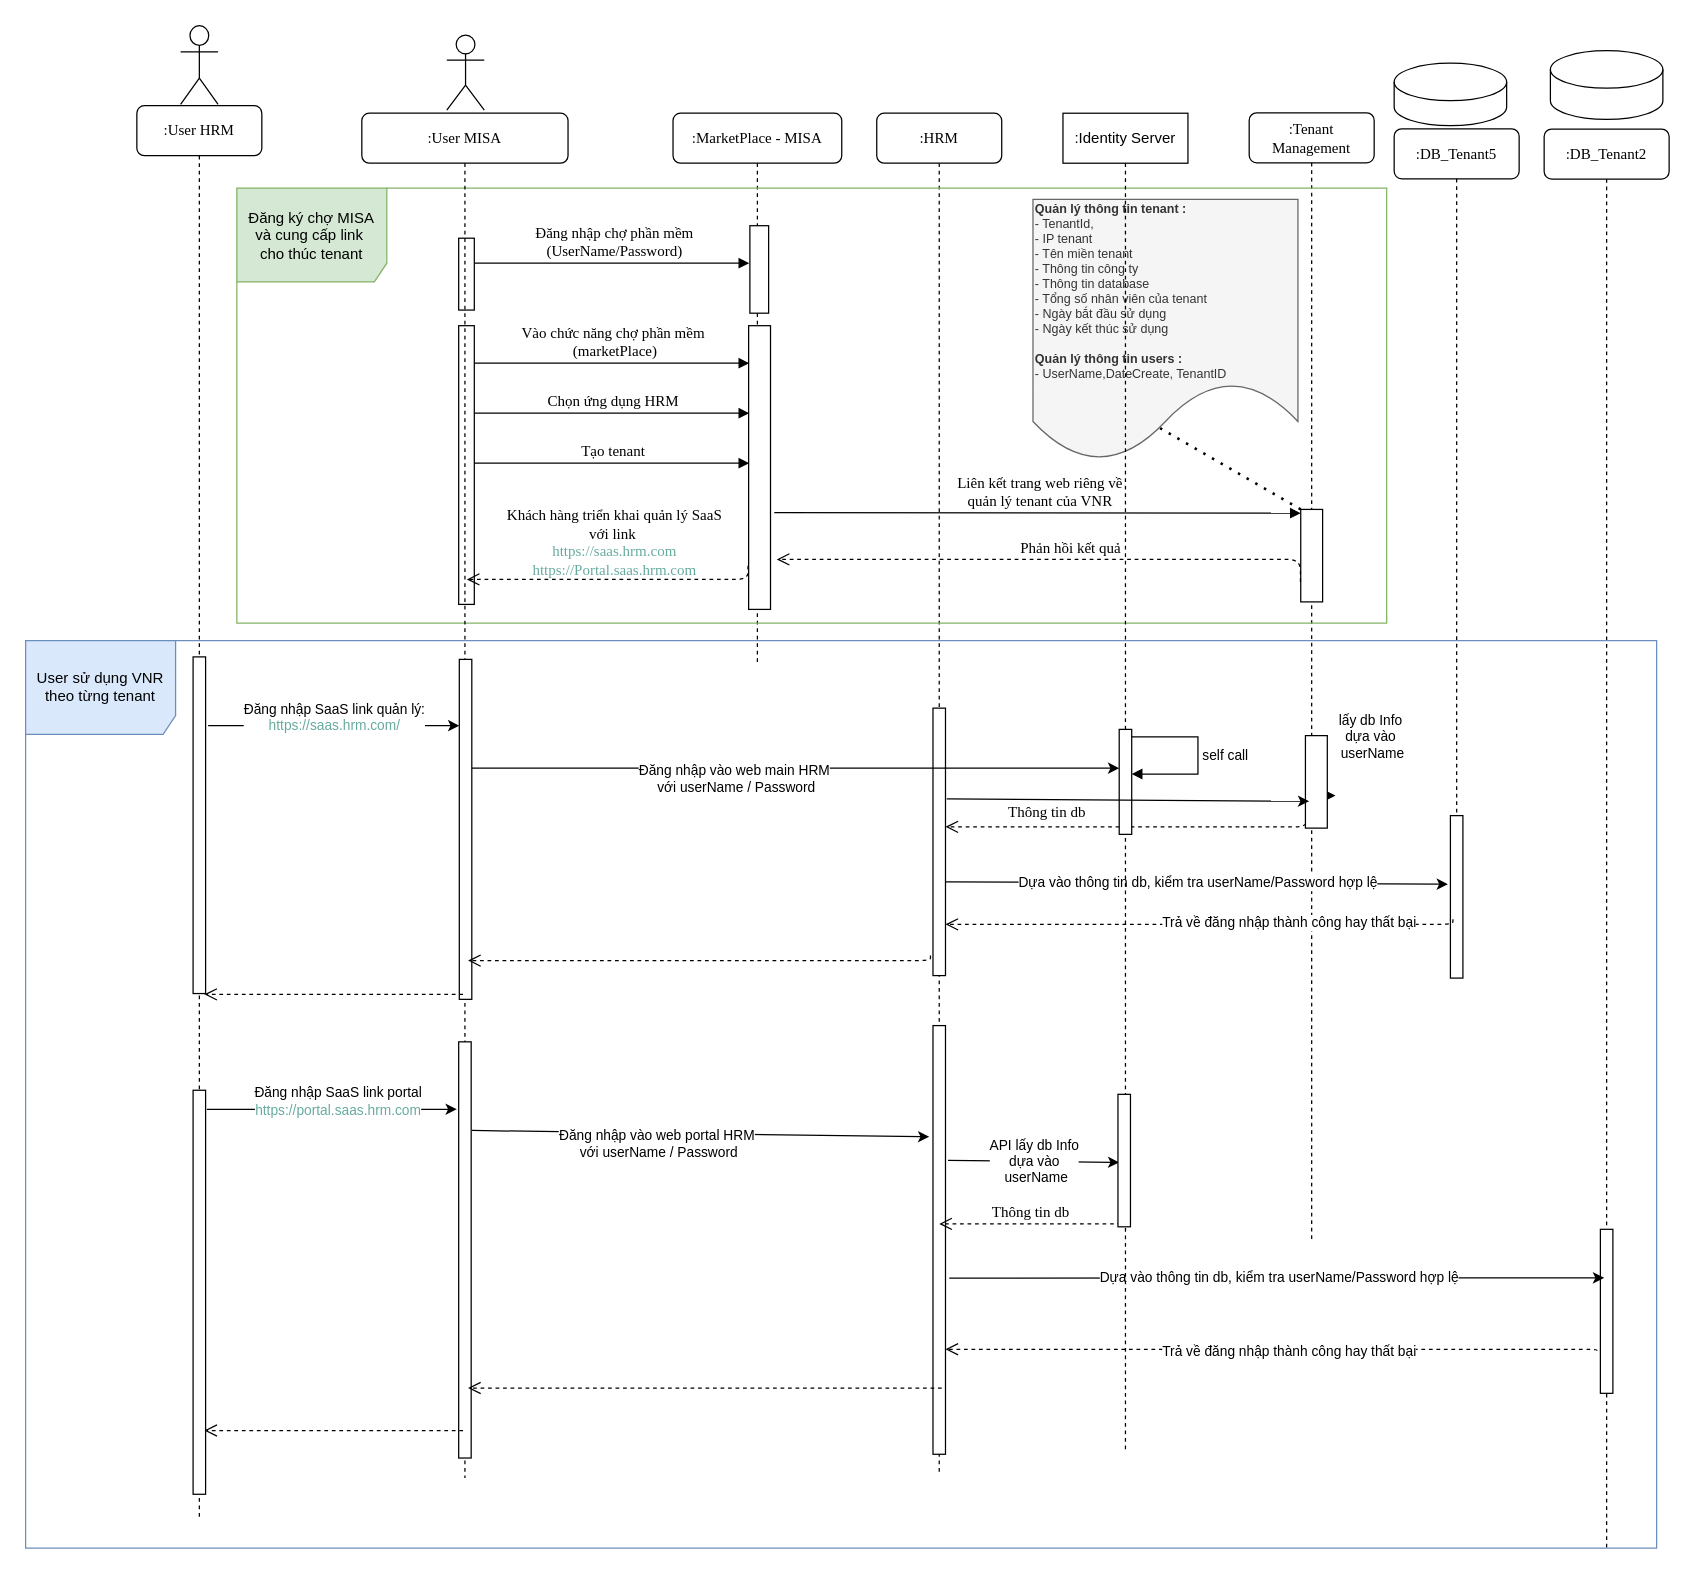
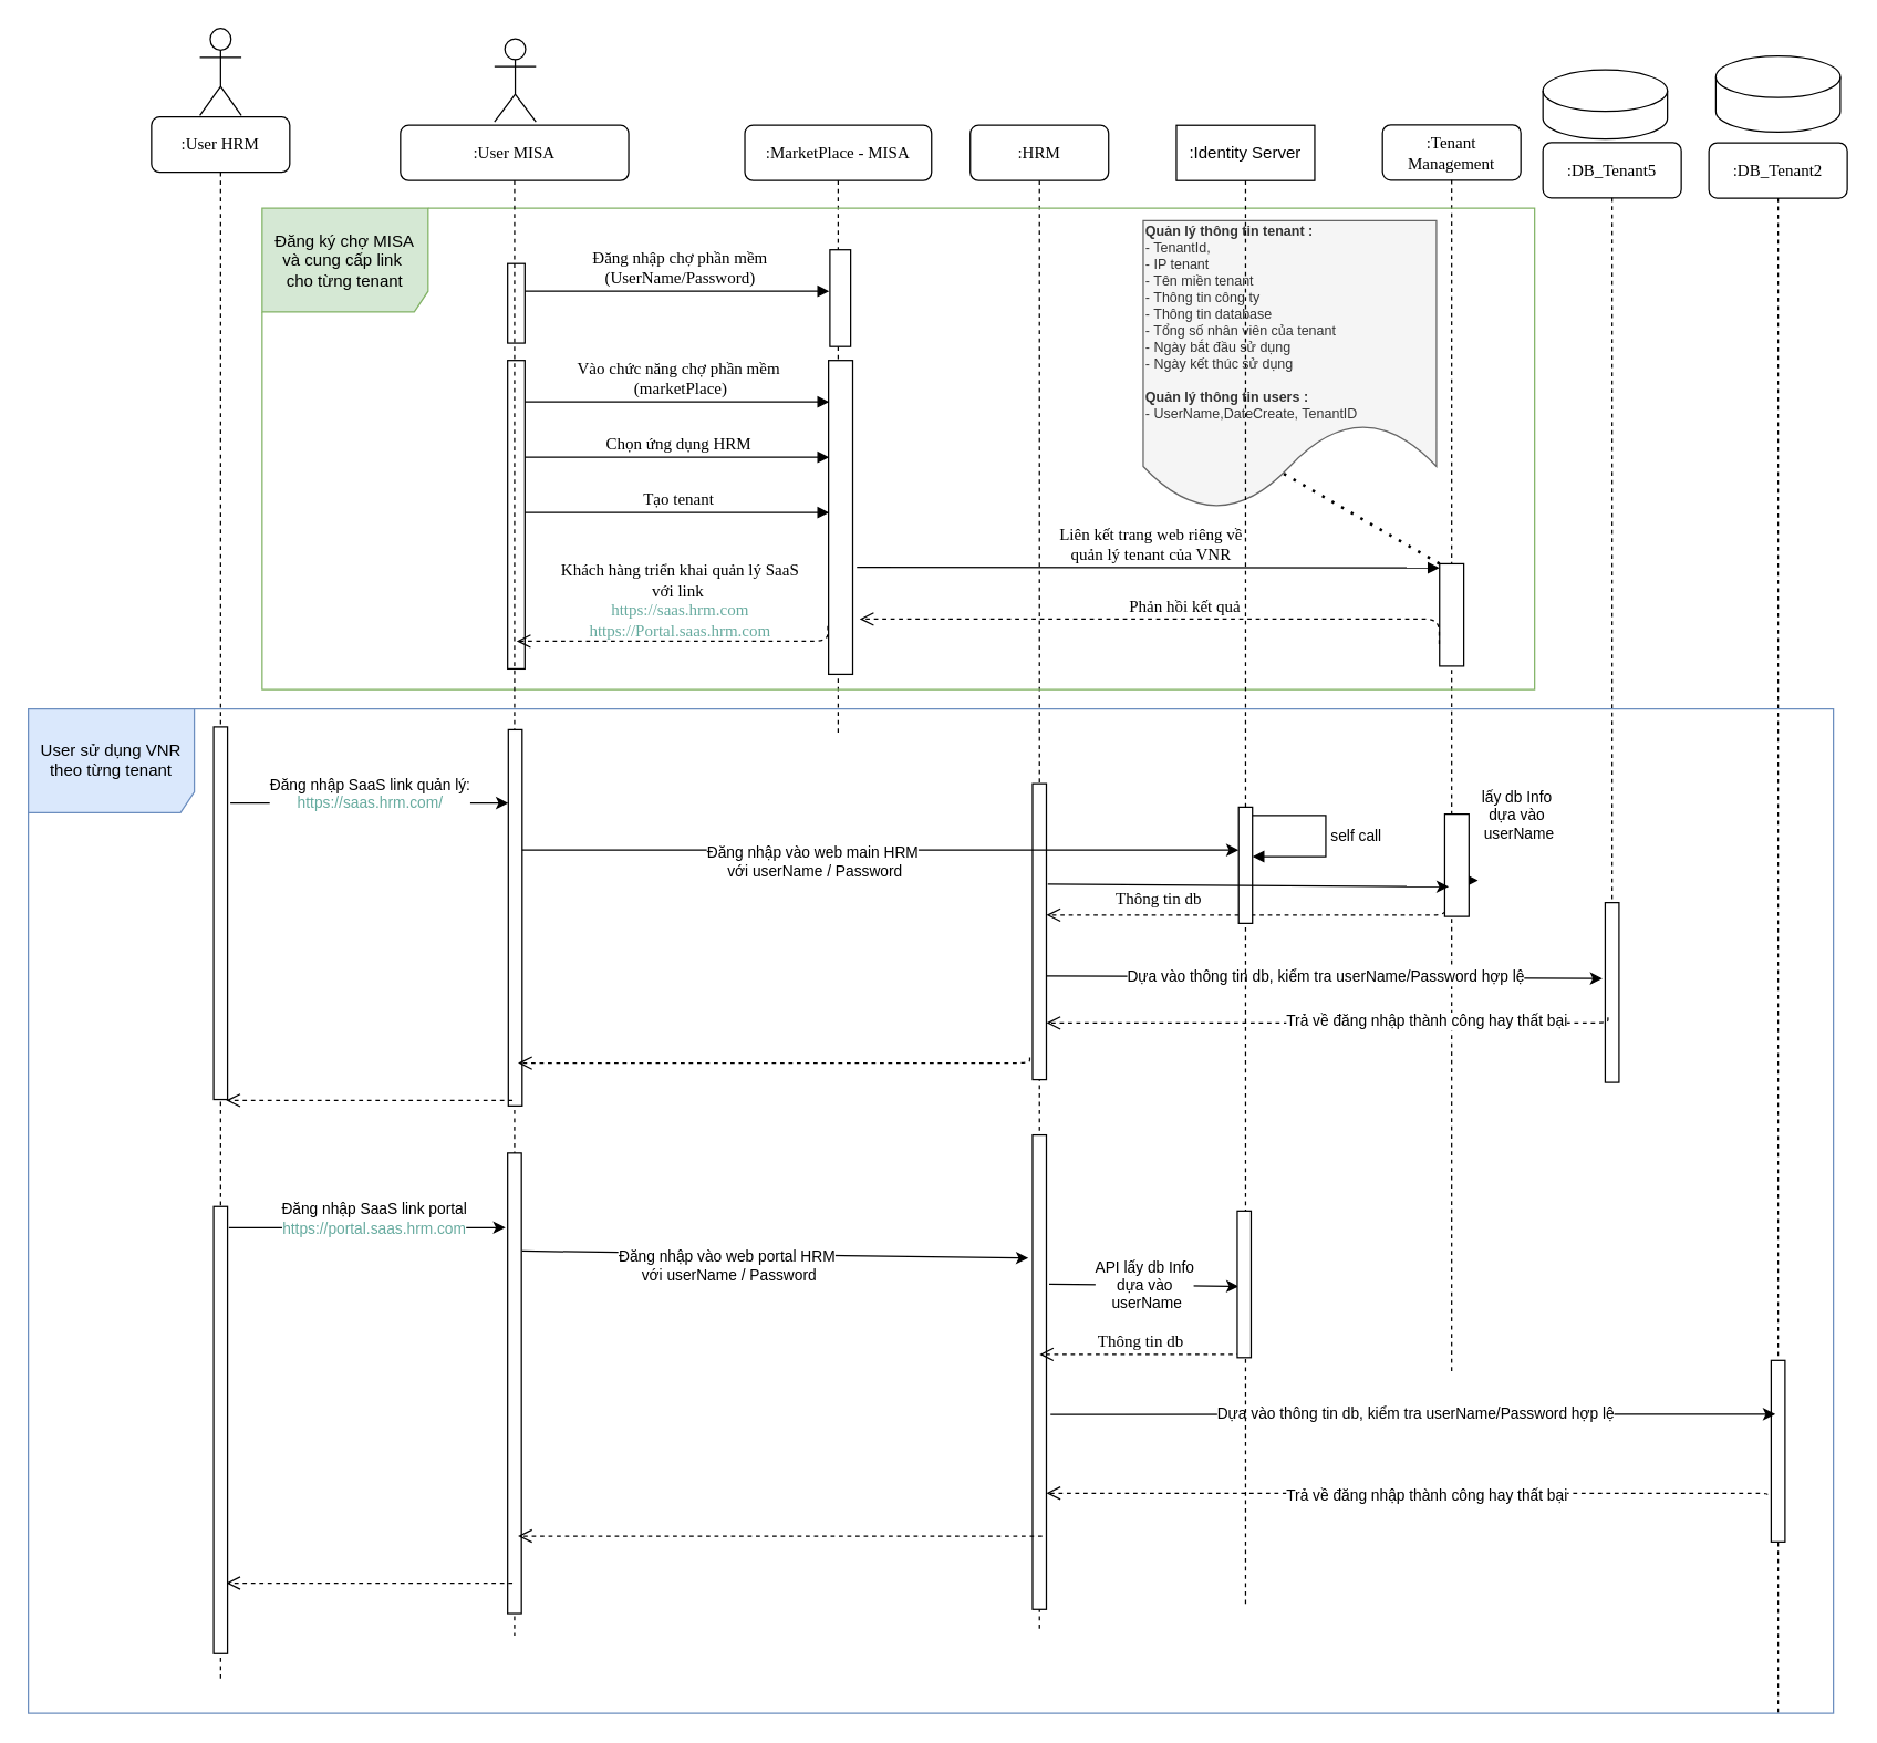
- <mxCell id="13" value="&lt;div&gt;Đăng ký chợ MISA&lt;/div&gt;&lt;div&gt;và cung cấp link&amp;nbsp;&lt;/div&gt;&lt;div&gt;cho thúc tenant&lt;/div&gt;" style="shape=umlFrame;whiteSpace=wrap;html=1;pointerEvents=0;width=120;height=75;fillColor=#d5e8d4;strokeColor=#82b366;" vertex="1" parent="1"><mxGeometry x="189" y="150" width="920" height="348" as="geometry" /></mxCell>
+ <mxCell id="13" value="&lt;div&gt;Đăng ký chợ MISA&lt;/div&gt;&lt;div&gt;và cung cấp link&amp;nbsp;&lt;/div&gt;&lt;div&gt;cho từng tenant&lt;/div&gt;" style="shape=umlFrame;whiteSpace=wrap;html=1;pointerEvents=0;width=120;height=75;fillColor=#d5e8d4;strokeColor=#82b366;" vertex="1" parent="1"><mxGeometry x="189" y="150" width="920" height="348" as="geometry" /></mxCell>
